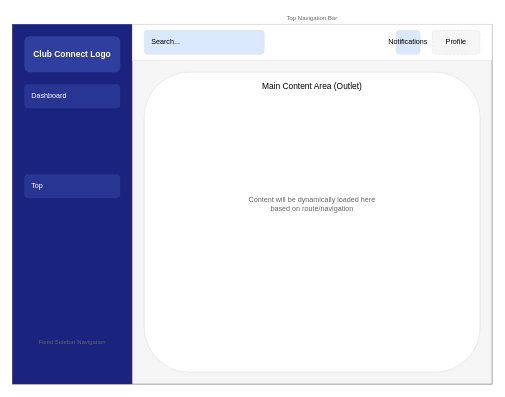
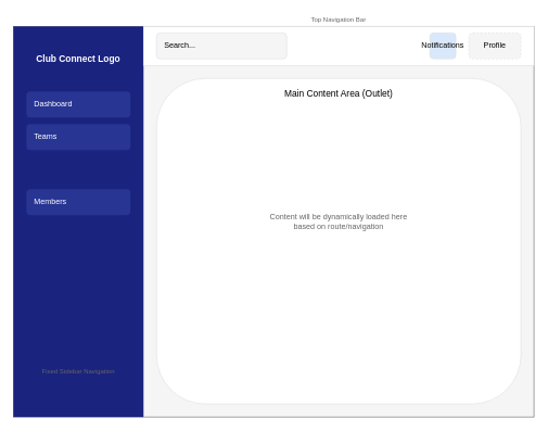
- <mxCell id="9" value="Search..." style="rounded=1;whiteSpace=wrap;html=1;align=left;spacingLeft=10;fillColor=#dae8fc;strokeColor=#e0e0e0;fontColor=#000000;" parent="1" vertex="1"><mxGeometry x="240" y="50" width="200" height="40" as="geometry" /></mxCell>
+ <mxCell id="9" value="Search..." style="rounded=1;whiteSpace=wrap;html=1;align=left;spacingLeft=10;fillColor=#f5f5f5;strokeColor=#e0e0e0;fontColor=#000000;" parent="1" vertex="1"><mxGeometry x="240" y="50" width="200" height="40" as="geometry" /></mxCell>
- <mxCell id="4" value="Club Connect Logo" style="rounded=1;whiteSpace=wrap;html=1;fillColor=#303f9f;strokeColor=none;fontColor=#ffffff;fontSize=14;fontStyle=1" parent="1" vertex="1"><mxGeometry x="40" y="60" width="160" height="60" as="geometry" /></mxCell>
+ <mxCell id="4" value="Club Connect Logo" style="rounded=1;whiteSpace=wrap;html=1;fillColor=#1a237e;strokeColor=none;fontColor=#ffffff;fontSize=14;fontStyle=1;" parent="1" vertex="1"><mxGeometry x="40" y="60" width="160" height="60" as="geometry" /></mxCell>
+ <mxCell id="6" value="Teams" style="rounded=1;whiteSpace=wrap;html=1;align=left;spacingLeft=10;fillColor=#283593;strokeColor=none;fontColor=#ffffff;" parent="1" vertex="1"><mxGeometry x="40" y="190" width="160" height="40" as="geometry" /></mxCell>
- <mxCell id="7" value="Top" style="rounded=1;whiteSpace=wrap;html=1;align=left;spacingLeft=10;fillColor=#283593;strokeColor=none;fontColor=#ffffff;" parent="1" vertex="1"><mxGeometry x="40" y="290" width="160" height="40" as="geometry" /></mxCell>
+ <mxCell id="7" value="Members" style="rounded=1;whiteSpace=wrap;html=1;align=left;spacingLeft=10;fillColor=#283593;strokeColor=none;fontColor=#ffffff;" parent="1" vertex="1"><mxGeometry x="40" y="290" width="160" height="40" as="geometry" /></mxCell>
